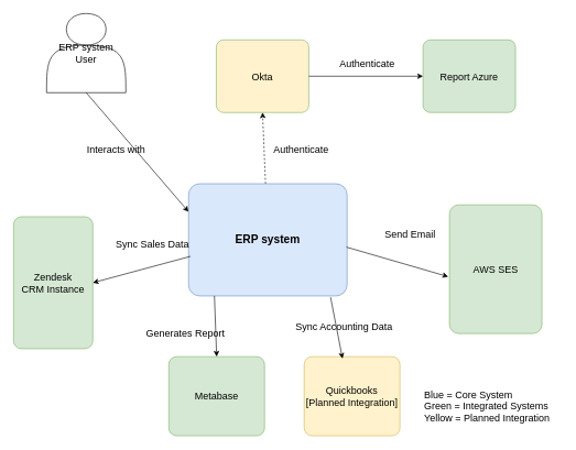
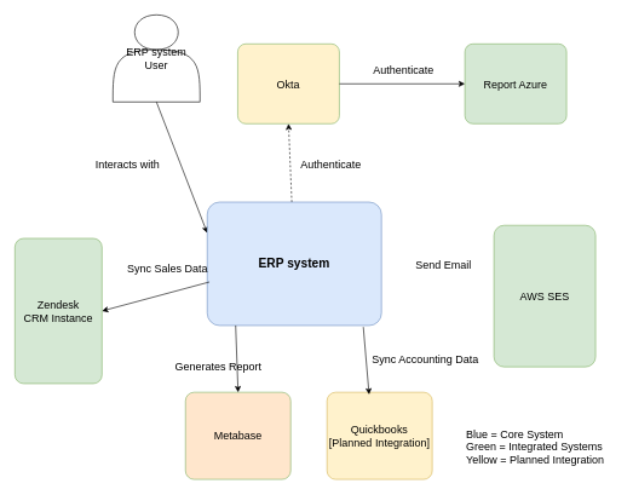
- <mxCell id="2" value="&lt;font style=&quot;font-size: 15px;&quot;&gt;ERP system User&lt;/font&gt;" style="shape=actor;whiteSpace=wrap;html=1;" vertex="1" parent="1"><mxGeometry x="70" y="20" width="120" height="120" as="geometry" /></mxCell>
+ <mxCell id="2" value="&lt;font style=&quot;font-size: 15px;&quot;&gt;ERP system User&lt;/font&gt;" style="shape=actor;whiteSpace=wrap;html=1;" vertex="1" parent="1"><mxGeometry x="155" y="20" width="120" height="120" as="geometry" /></mxCell>
- <mxCell id="15" value="&lt;font style=&quot;font-size: 15px;&quot;&gt;Send Email&lt;/font&gt;" style="text;html=1;align=center;verticalAlign=middle;resizable=0;points=[];autosize=1;strokeColor=none;fillColor=none;" vertex="1" parent="1"><mxGeometry x="570" y="340" width="100" height="30" as="geometry" /></mxCell>
+ <mxCell id="15" value="&lt;font style=&quot;font-size: 15px;&quot;&gt;Send Email&lt;/font&gt;" style="text;html=1;align=center;verticalAlign=middle;resizable=0;points=[];autosize=1;strokeColor=none;fillColor=none;" vertex="1" parent="1"><mxGeometry x="560" y="350" width="100" height="30" as="geometry" /></mxCell>
- <mxCell id="14" value="" style="endArrow=classic;html=1;rounded=0;entryX=-0.014;entryY=0.558;entryDx=0;entryDy=0;entryPerimeter=0;exitX=0.996;exitY=0.565;exitDx=0;exitDy=0;exitPerimeter=0;" edge="1" parent="1" source="9" target="11"><mxGeometry width="50" height="50" relative="1" as="geometry"><mxPoint x="540" y="380" as="sourcePoint" /><mxPoint x="800" y="430" as="targetPoint" /></mxGeometry></mxCell>
- <mxCell id="20" value="&lt;font style=&quot;font-size: 15px;&quot;&gt;Sync Accounting Data&lt;/font&gt;" style="text;html=1;align=center;verticalAlign=middle;resizable=0;points=[];autosize=1;strokeColor=none;fillColor=none;" vertex="1" parent="1"><mxGeometry x="435" y="480" width="170" height="30" as="geometry" /></mxCell>
+ <mxCell id="20" value="&lt;font style=&quot;font-size: 15px;&quot;&gt;Sync Accounting Data&lt;/font&gt;" style="text;html=1;align=center;verticalAlign=middle;resizable=0;points=[];autosize=1;strokeColor=none;fillColor=none;" vertex="1" parent="1"><mxGeometry x="500" y="480" width="170" height="30" as="geometry" /></mxCell>
- <mxCell id="23" value="&lt;font style=&quot;font-size: 15px;&quot;&gt;Generates Report&lt;/font&gt;" style="text;html=1;align=center;verticalAlign=middle;resizable=0;points=[];autosize=1;strokeColor=none;fillColor=none;" vertex="1" parent="1"><mxGeometry x="210" y="490" width="140" height="30" as="geometry" /></mxCell>
+ <mxCell id="23" value="&lt;font style=&quot;font-size: 15px;&quot;&gt;Generates Report&lt;/font&gt;" style="text;html=1;align=center;verticalAlign=middle;resizable=0;points=[];autosize=1;strokeColor=none;fillColor=none;" vertex="1" parent="1"><mxGeometry x="230" y="490" width="140" height="30" as="geometry" /></mxCell>
- <mxCell id="21" value="&lt;span style=&quot;font-size: 15px;&quot;&gt;Metabase&lt;/span&gt;" style="rounded=1;arcSize=10;whiteSpace=wrap;html=1;align=center;fillColor=#d5e8d4;strokeColor=#82b366;" vertex="1" parent="1"><mxGeometry x="255" y="540" width="145" height="120" as="geometry" /></mxCell>
+ <mxCell id="21" value="&lt;span style=&quot;font-size: 15px;&quot;&gt;Metabase&lt;/span&gt;" style="rounded=1;arcSize=10;whiteSpace=wrap;html=1;align=center;fillColor=#ffe6cc;strokeColor=#82b366;" vertex="1" parent="1"><mxGeometry x="255" y="540" width="145" height="120" as="geometry" /></mxCell>
- <mxCell id="18" value="&lt;font style=&quot;font-size: 15px;&quot;&gt;Quickbooks&lt;/font&gt;&lt;div&gt;&lt;font style=&quot;font-size: 15px;&quot;&gt;[Planned Integration]&lt;/font&gt;&lt;/div&gt;" style="rounded=1;arcSize=10;whiteSpace=wrap;html=1;align=center;fillColor=#fff2cc;strokeColor=#d6b656;" vertex="1" parent="1"><mxGeometry x="460" y="540" width="145" height="120" as="geometry" /></mxCell>
+ <mxCell id="18" value="&lt;font style=&quot;font-size: 15px;&quot;&gt;Quickbooks&lt;/font&gt;&lt;div&gt;&lt;font style=&quot;font-size: 15px;&quot;&gt;[Planned Integration]&lt;/font&gt;&lt;/div&gt;" style="rounded=1;arcSize=10;whiteSpace=wrap;html=1;align=center;fillColor=#fff2cc;strokeColor=#d6b656;" vertex="1" parent="1"><mxGeometry x="450" y="540" width="145" height="120" as="geometry" /></mxCell>
